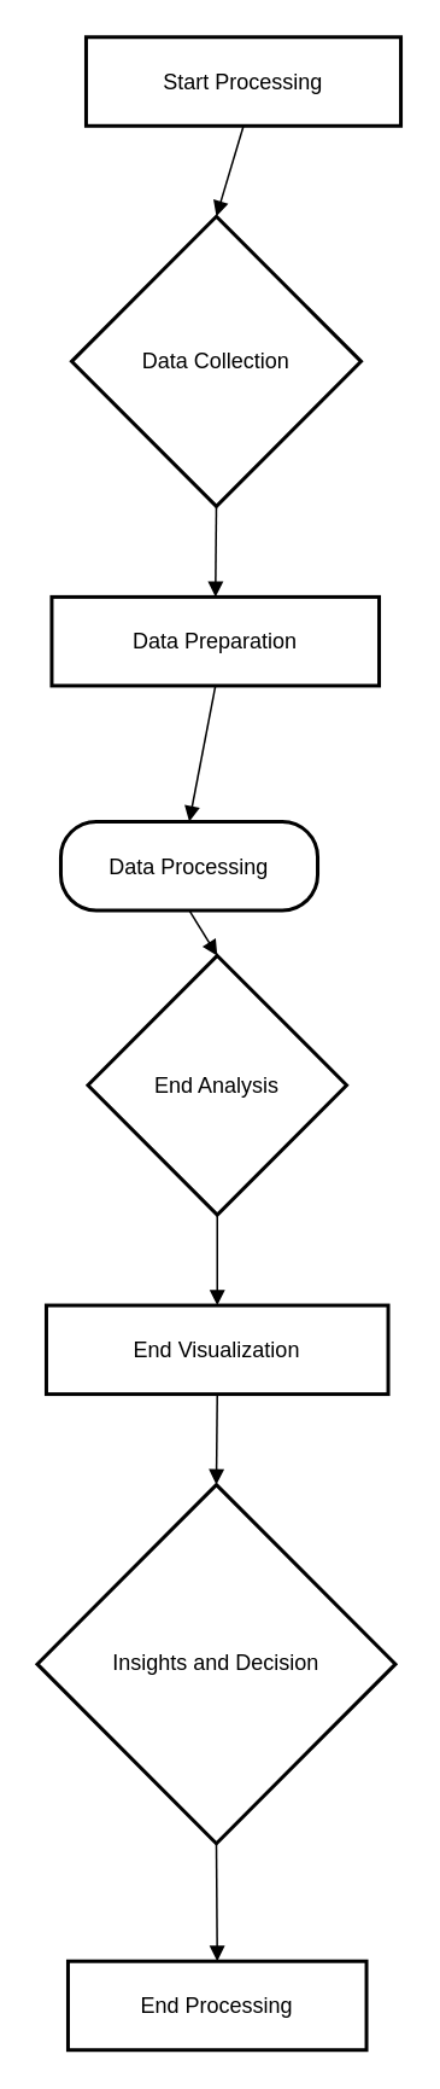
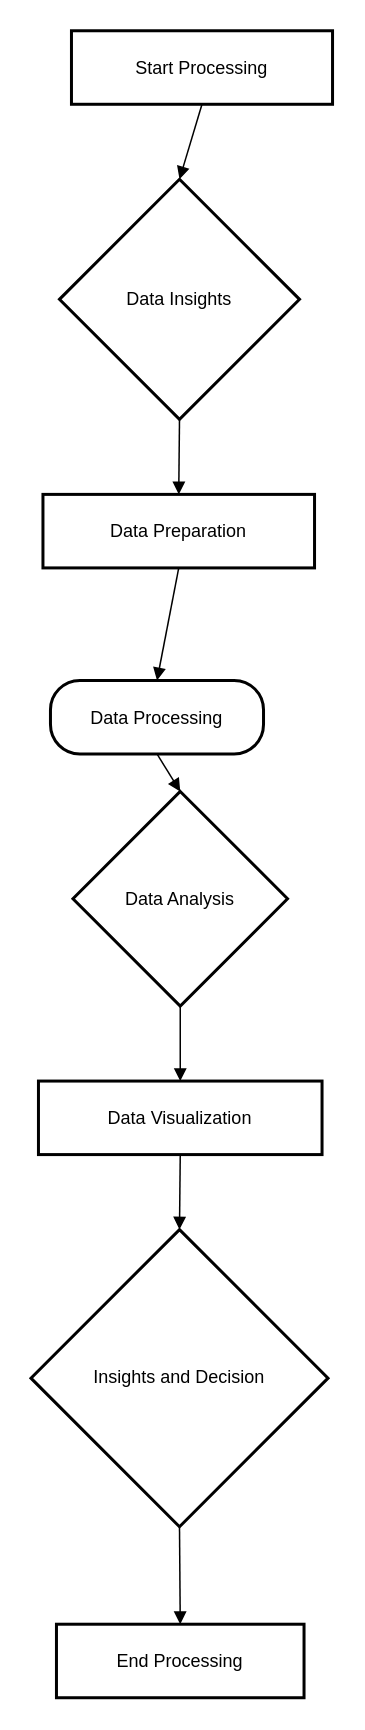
- <mxCell id="3" value="Data Collection" style="rhombus;strokeWidth=2;whiteSpace=wrap;" vertex="1" parent="1"><mxGeometry x="39" y="119" width="160" height="160" as="geometry" /></mxCell>
+ <mxCell id="3" value="Data Insights" style="rhombus;strokeWidth=2;whiteSpace=wrap;" vertex="1" parent="1"><mxGeometry x="39" y="119" width="160" height="160" as="geometry" /></mxCell>
- <mxCell id="6" value="End Analysis" style="rhombus;strokeWidth=2;whiteSpace=wrap;" vertex="1" parent="1"><mxGeometry x="48" y="527" width="143" height="143" as="geometry" /></mxCell>
+ <mxCell id="6" value="Data Analysis" style="rhombus;strokeWidth=2;whiteSpace=wrap;" vertex="1" parent="1"><mxGeometry x="48" y="527" width="143" height="143" as="geometry" /></mxCell>
- <mxCell id="7" value="End Visualization" style="whiteSpace=wrap;strokeWidth=2;" vertex="1" parent="1"><mxGeometry x="25" y="720" width="189" height="49" as="geometry" /></mxCell>
+ <mxCell id="7" value="Data Visualization" style="whiteSpace=wrap;strokeWidth=2;" vertex="1" parent="1"><mxGeometry x="25" y="720" width="189" height="49" as="geometry" /></mxCell>
